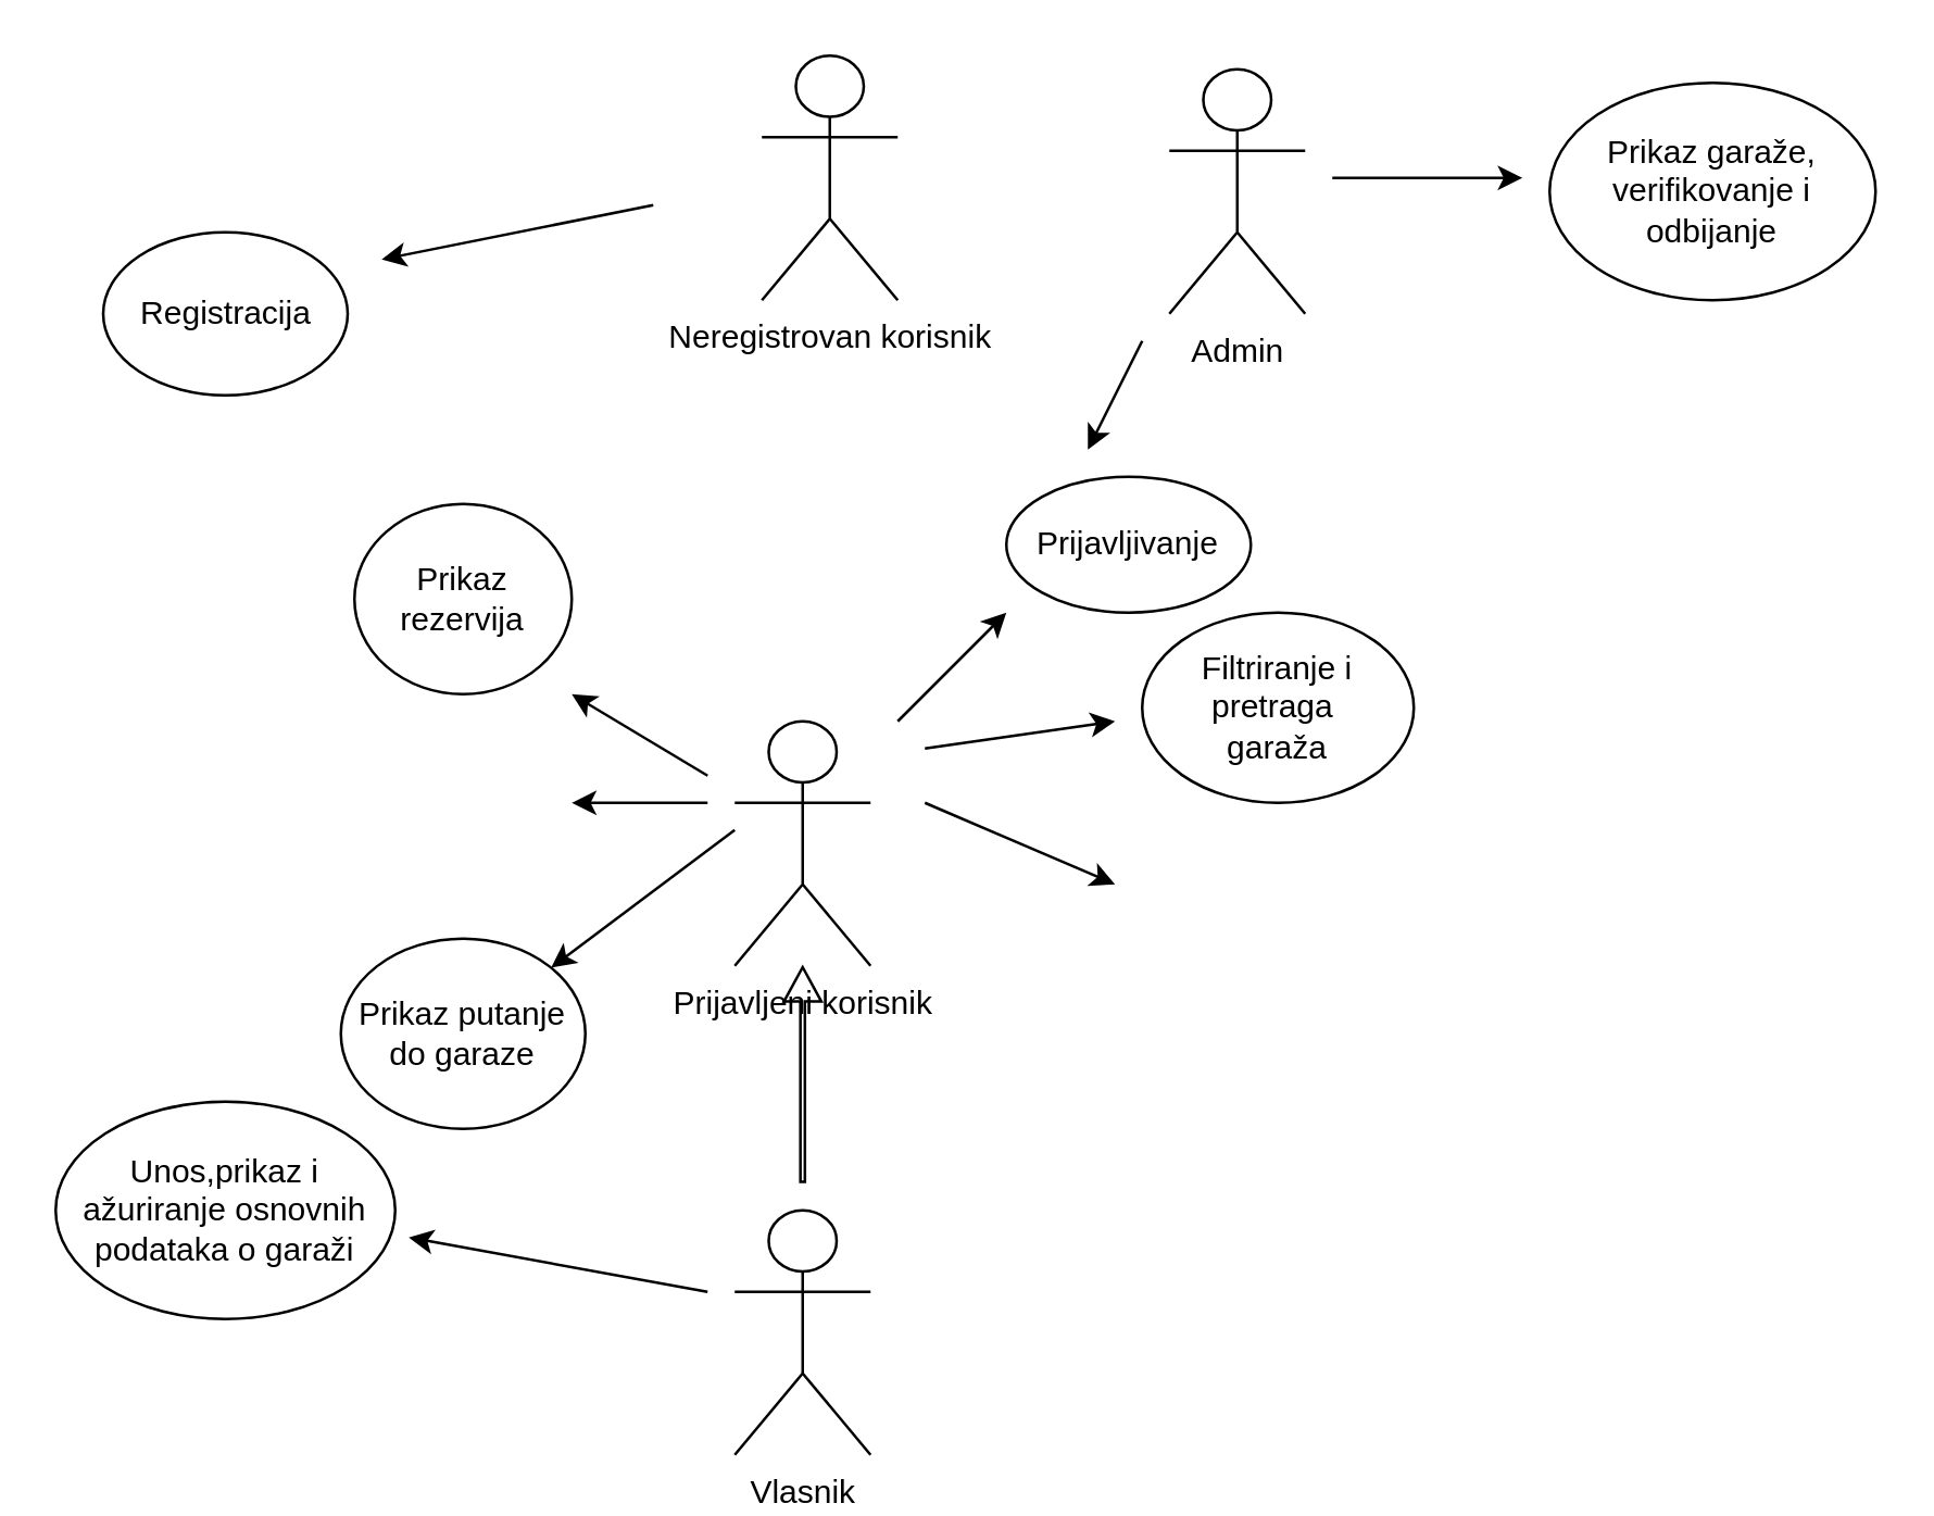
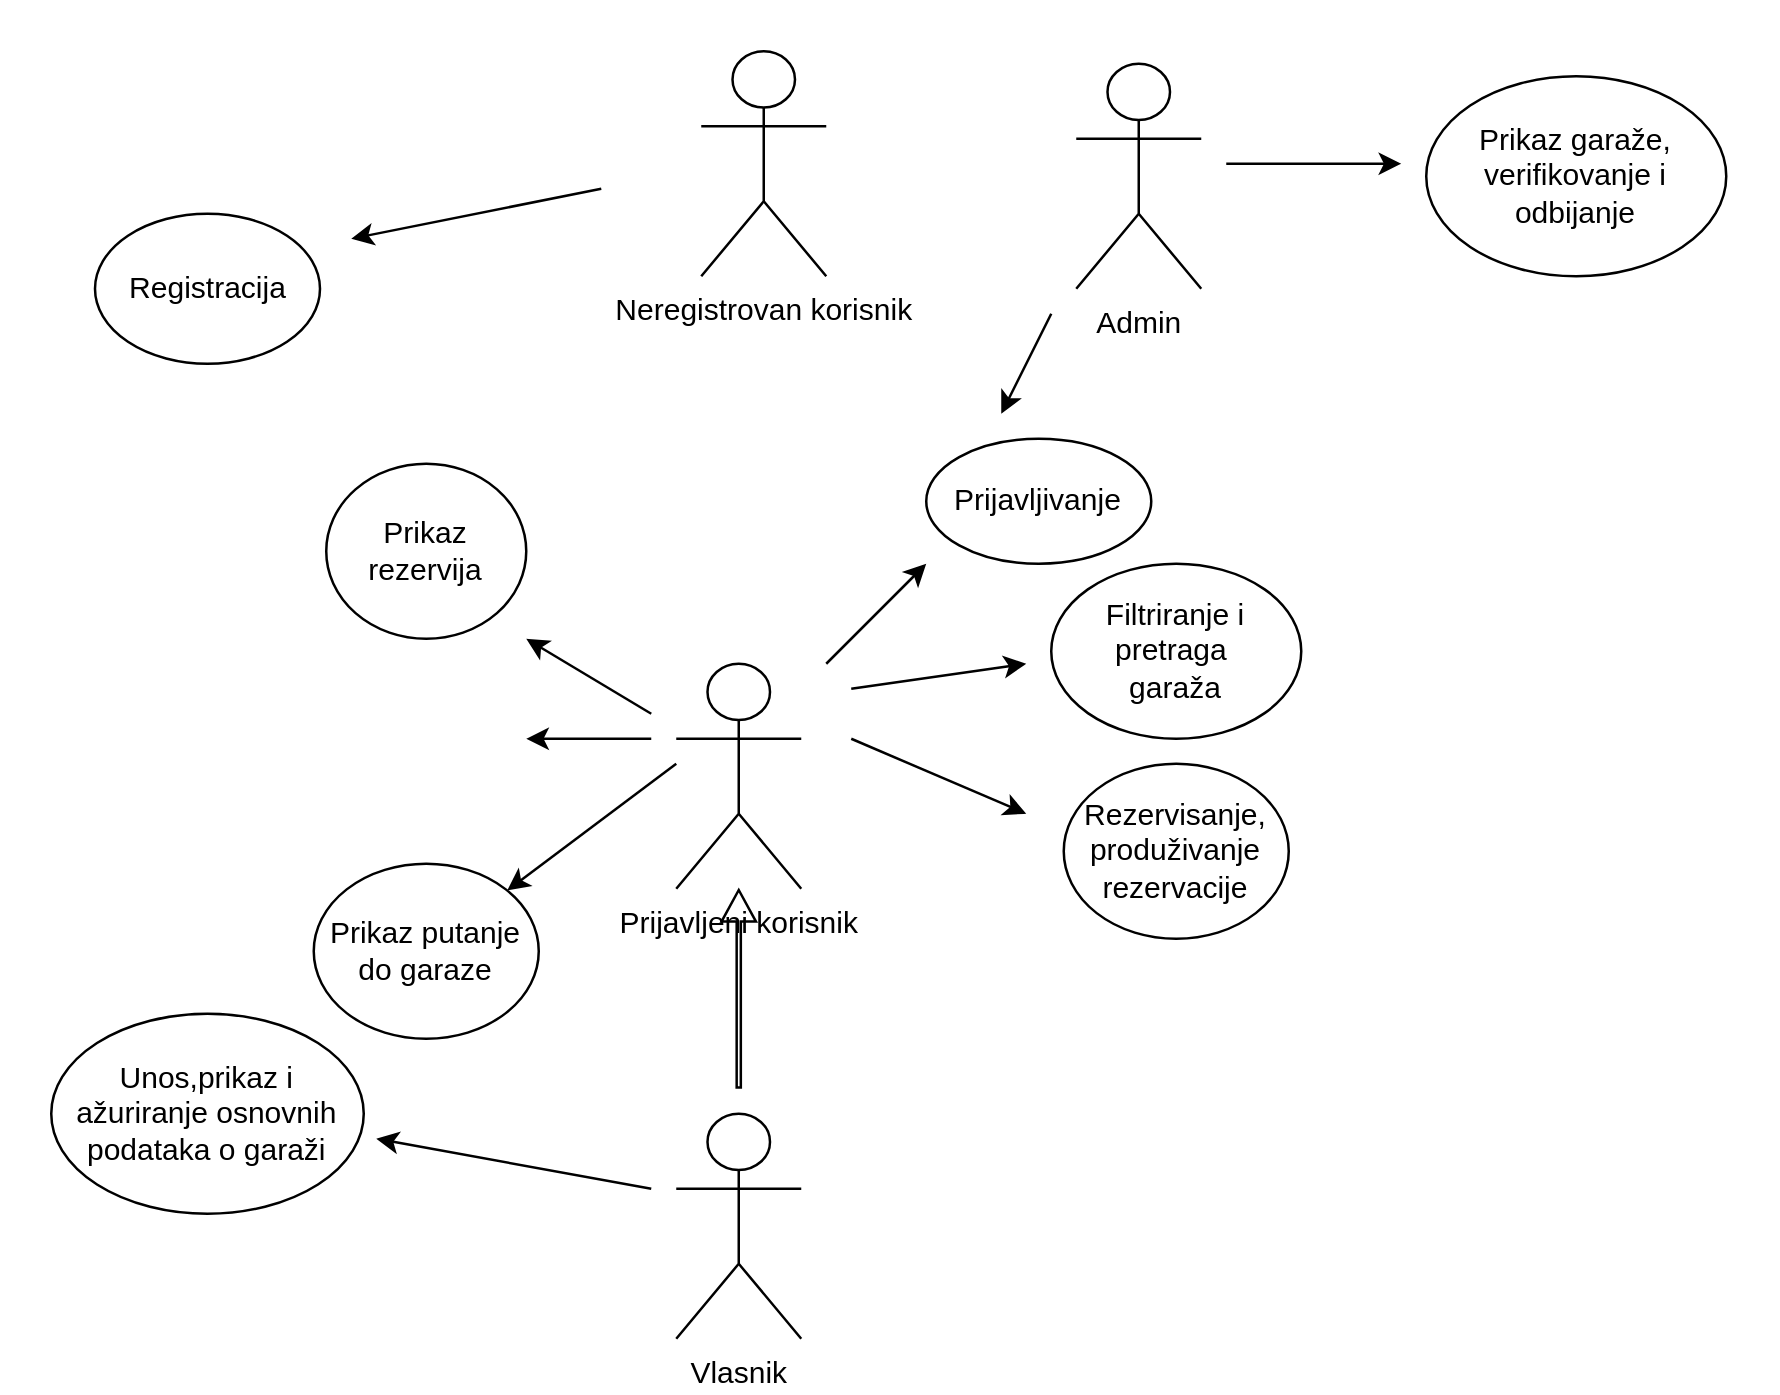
+ <mxCell id="11" value="Rezervisanje,&lt;div&gt;produživanje&lt;div&gt;rezervacije&lt;/div&gt;&lt;/div&gt;" style="ellipse;whiteSpace=wrap;html=1;" vertex="1" parent="1"><mxGeometry x="425" y="305" width="90" height="70" as="geometry" /></mxCell>
